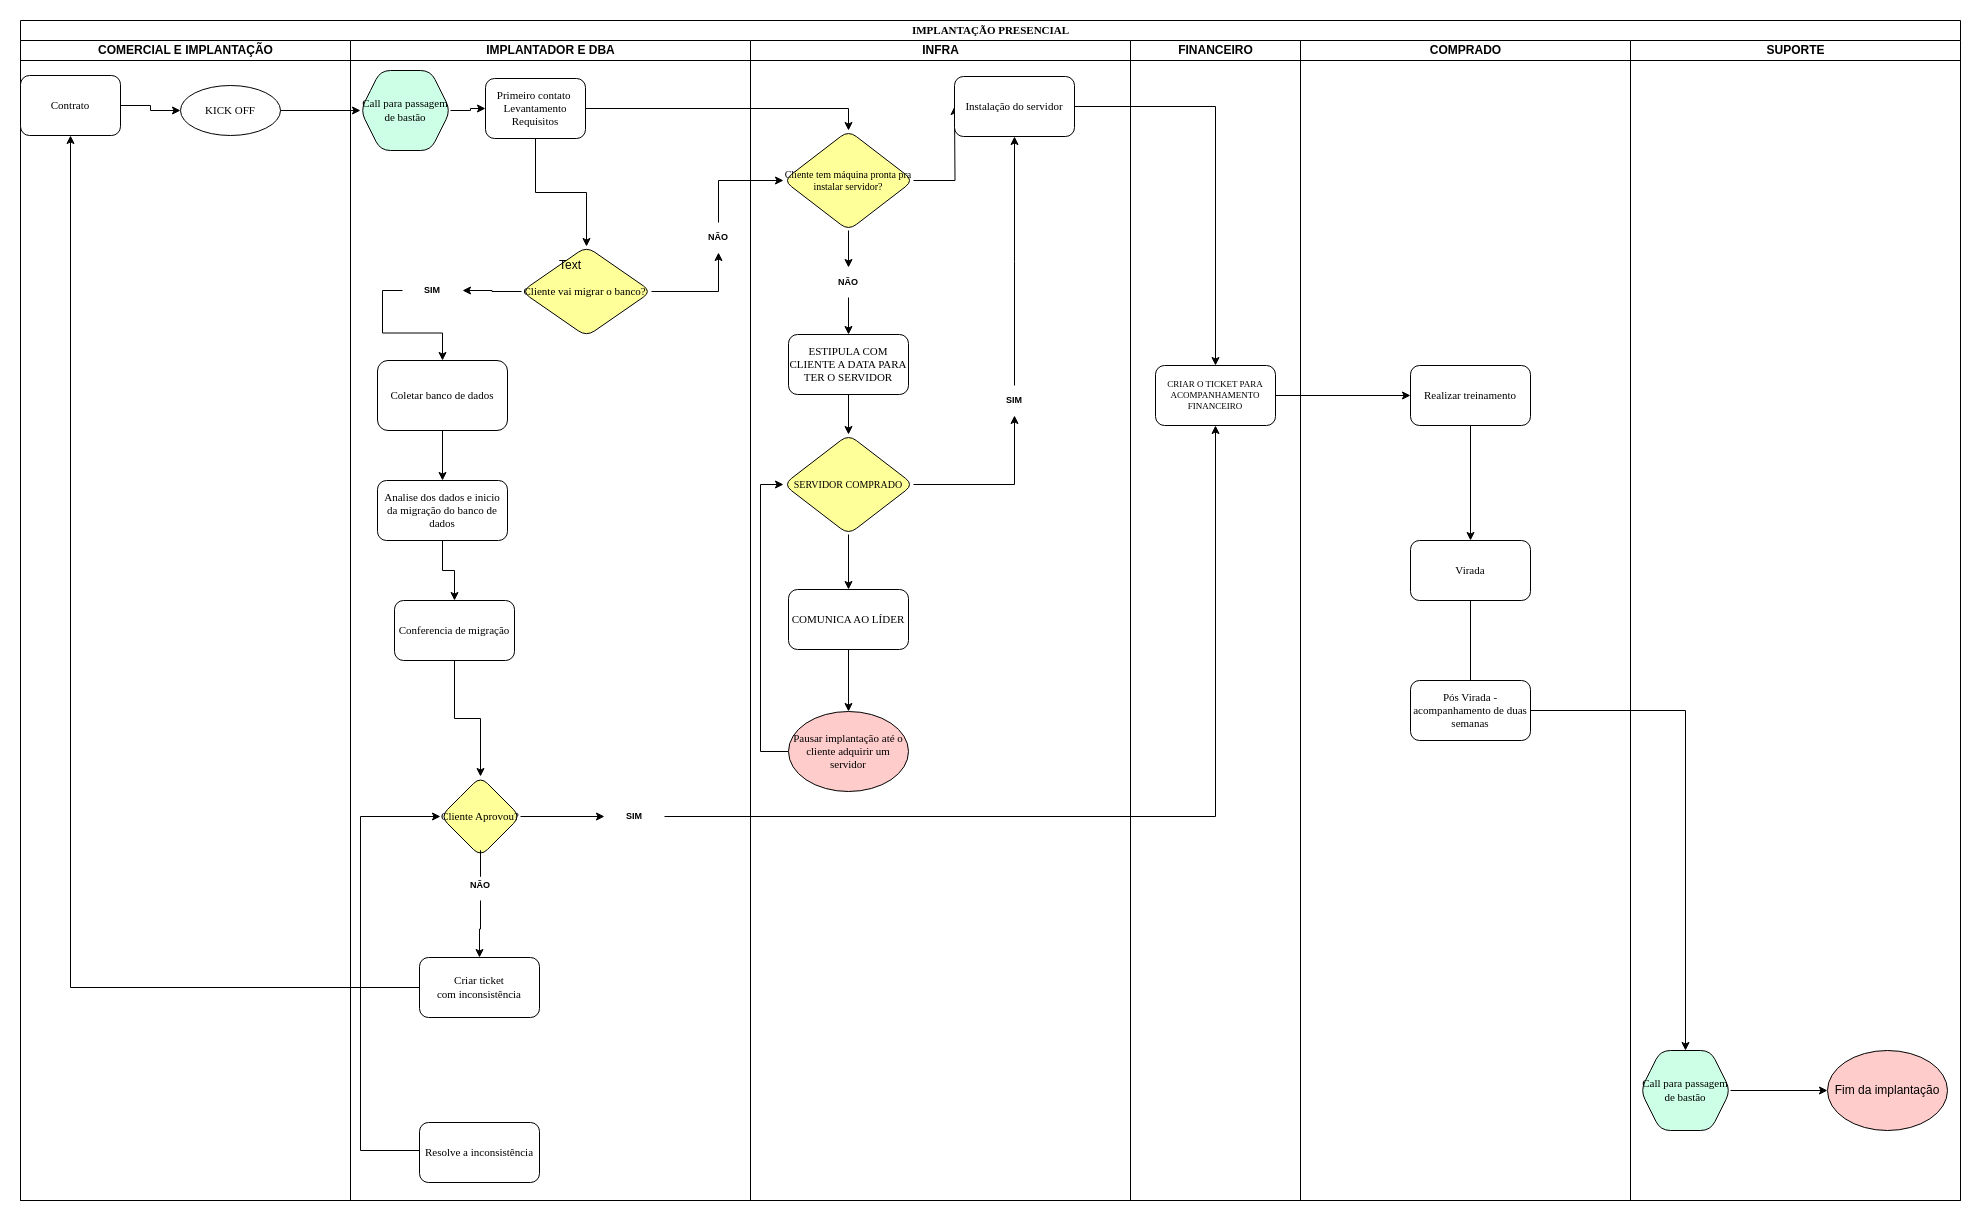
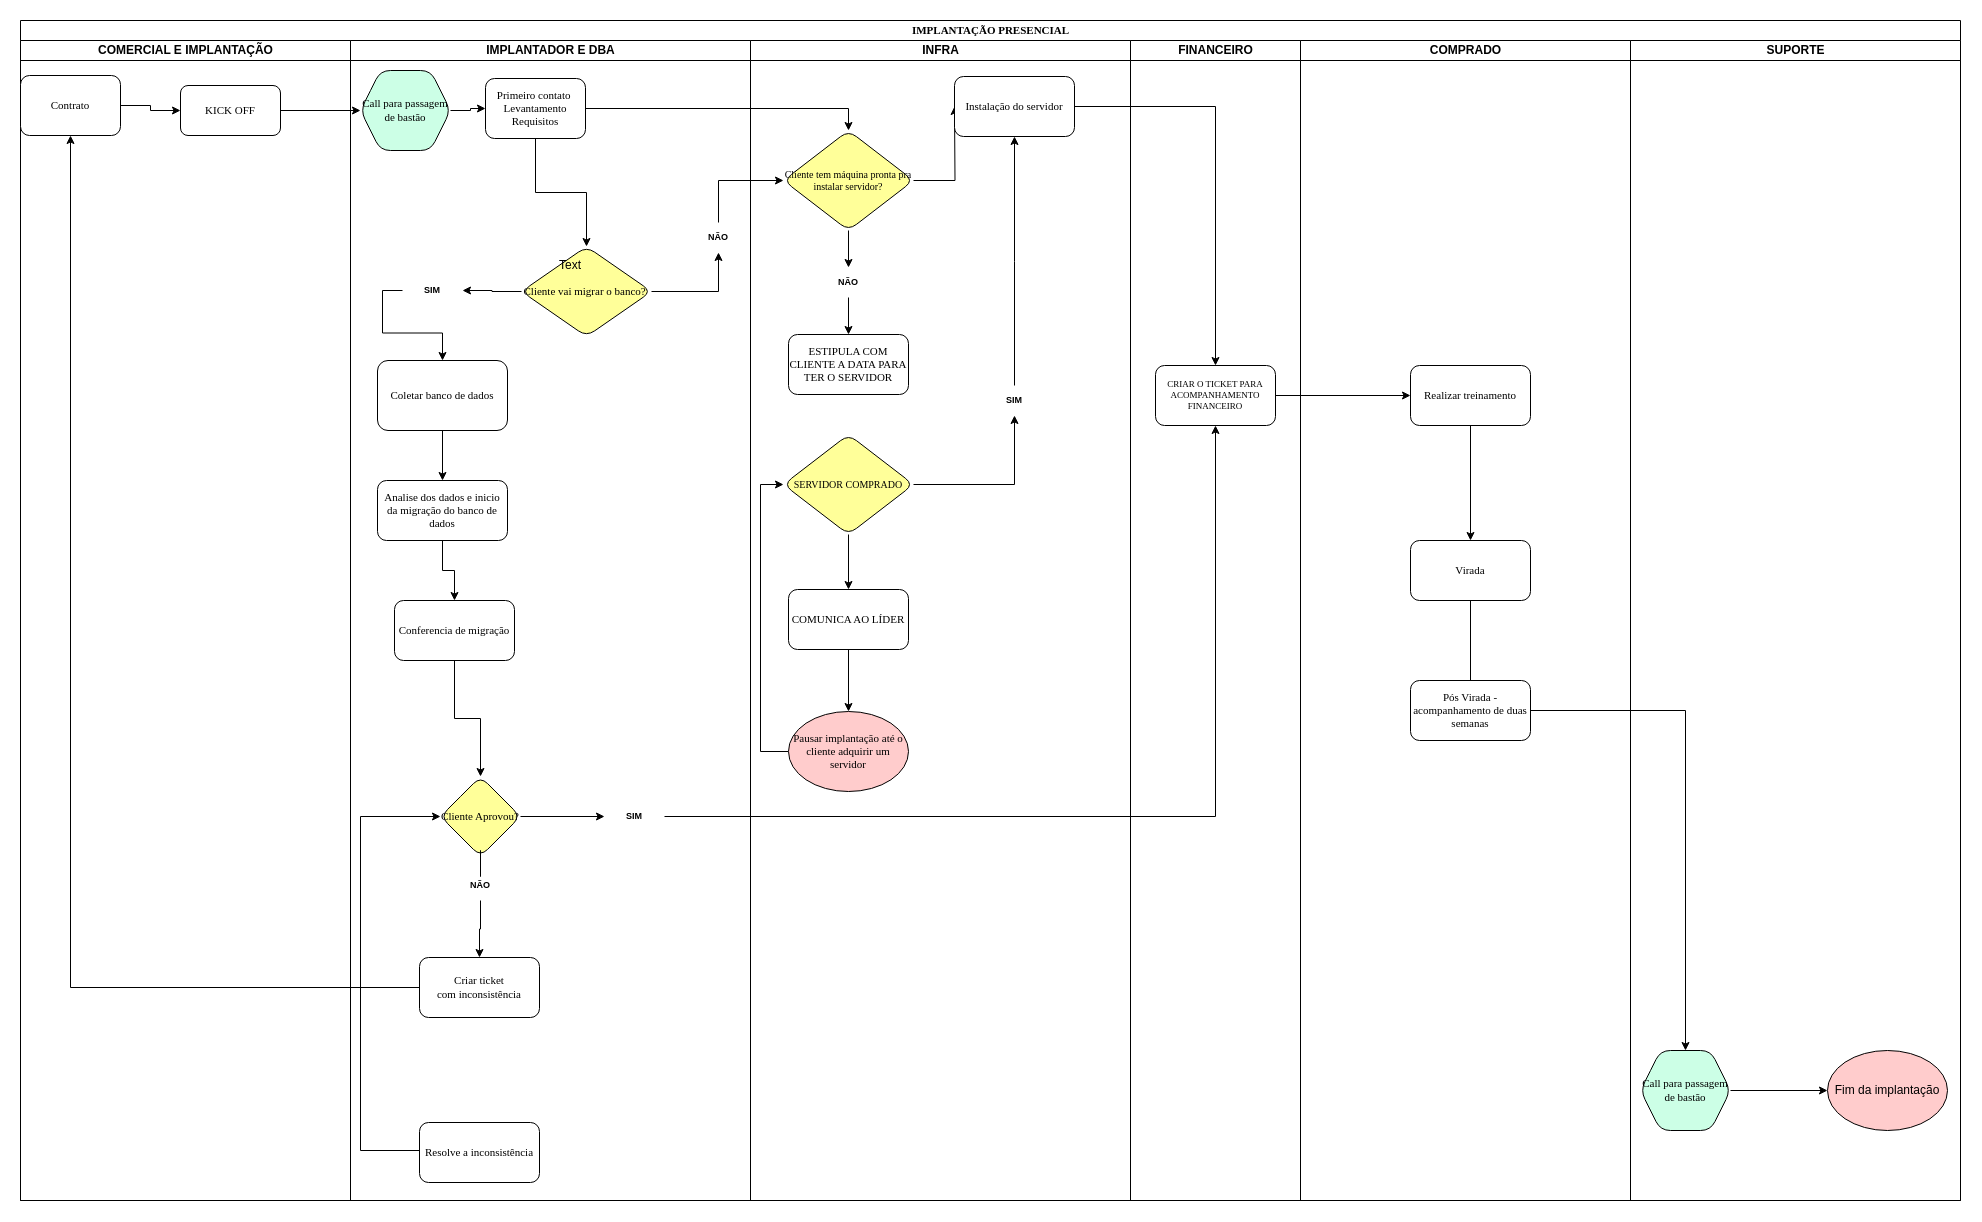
- <mxCell id="6" value="&lt;font style=&quot;font-size: 11px&quot;&gt;KICK OFF&lt;br&gt;&lt;/font&gt;" style="ellipse;whiteSpace=wrap;html=1;shadow=0;labelBackgroundColor=none;strokeWidth=1;fontFamily=Verdana;fontSize=8;align=center;" parent="3" vertex="1"><mxGeometry x="160" y="45" width="100" height="50" as="geometry" /></mxCell>
+ <mxCell id="6" value="&lt;font style=&quot;font-size: 11px&quot;&gt;KICK OFF&lt;br&gt;&lt;/font&gt;" style="rounded=1;whiteSpace=wrap;html=1;shadow=0;labelBackgroundColor=none;strokeWidth=1;fontFamily=Verdana;fontSize=8;align=center;" parent="3" vertex="1"><mxGeometry x="160" y="45" width="100" height="50" as="geometry" /></mxCell>
- <mxCell id="41" value="" style="edgeStyle=orthogonalEdgeStyle;rounded=0;orthogonalLoop=1;jettySize=auto;html=1;fontSize=9;" parent="34" source="42" target="45" edge="1"><mxGeometry relative="1" as="geometry" /></mxCell>
